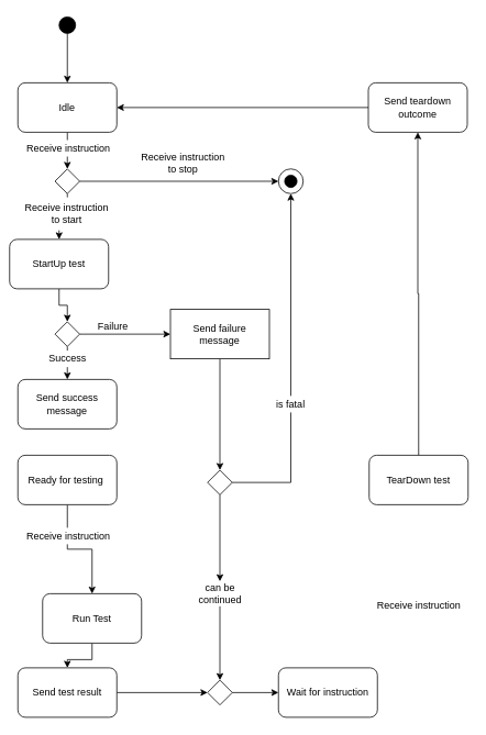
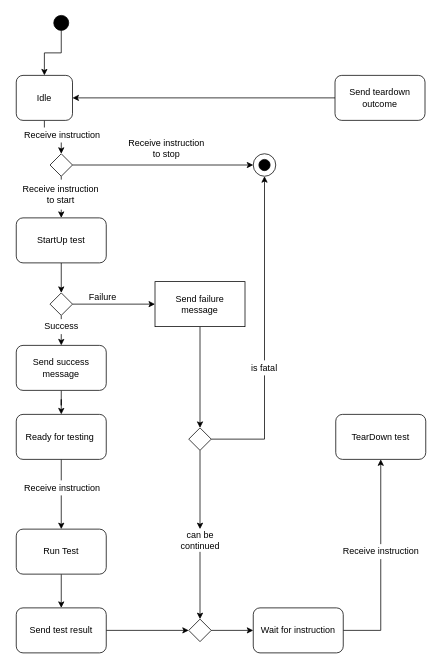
- <mxCell id="5" value="Idle" style="rounded=1;whiteSpace=wrap;html=1;fillColor=#FFFFFF;" parent="1" vertex="1"><mxGeometry x="21" y="100" width="120" height="60" as="geometry" /></mxCell>
+ <mxCell id="5" value="Idle" style="rounded=1;whiteSpace=wrap;html=1;fillColor=#FFFFFF;" parent="1" vertex="1"><mxGeometry x="21" y="100" width="75" height="60" as="geometry" /></mxCell>
- <mxCell id="11" value="StartUp test" style="rounded=1;whiteSpace=wrap;html=1;fillColor=#FFFFFF;" parent="1" vertex="1"><mxGeometry x="11" y="290" width="120" height="60" as="geometry" /></mxCell>
+ <mxCell id="11" value="StartUp test" style="rounded=1;whiteSpace=wrap;html=1;fillColor=#FFFFFF;" parent="1" vertex="1"><mxGeometry x="21" y="290" width="120" height="60" as="geometry" /></mxCell>
- <mxCell id="21" style="edgeStyle=orthogonalEdgeStyle;rounded=0;orthogonalLoop=1;jettySize=auto;html=1;entryX=0.5;entryY=1;entryDx=0;entryDy=0;endArrow=classic;endFill=1;" parent="1" source="22" target="29" edge="1"><mxGeometry relative="1" as="geometry" /></mxCell>
+ <mxCell id="12" style="edgeStyle=orthogonalEdgeStyle;rounded=0;orthogonalLoop=1;jettySize=auto;html=1;entryX=0.5;entryY=0;entryDx=0;entryDy=0;" parent="1" source="20" target="9" edge="1"><mxGeometry relative="1" as="geometry" /></mxCell>
- <mxCell id="17" value="Run Test" style="rounded=1;whiteSpace=wrap;html=1;fillColor=#FFFFFF;" parent="1" vertex="1"><mxGeometry x="51" y="720" width="120" height="60" as="geometry" /></mxCell>
+ <mxCell id="17" value="Run Test" style="rounded=1;whiteSpace=wrap;html=1;fillColor=#FFFFFF;" parent="1" vertex="1"><mxGeometry x="21" y="705" width="120" height="60" as="geometry" /></mxCell>
+ <mxCell id="36" style="edgeStyle=orthogonalEdgeStyle;rounded=0;orthogonalLoop=1;jettySize=auto;html=1;entryX=0.5;entryY=1;entryDx=0;entryDy=0;startArrow=none;startFill=0;endArrow=classic;endFill=1;exitX=1;exitY=0.5;exitDx=0;exitDy=0;" parent="1" source="37" target="22" edge="1"><mxGeometry relative="1" as="geometry" /></mxCell>
